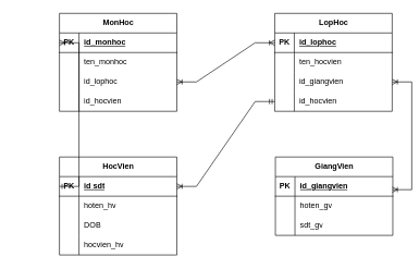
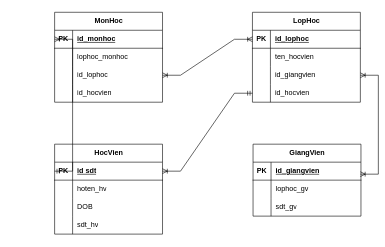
- <mxCell id="8" value="ten_monhoc" style="shape=partialRectangle;connectable=0;fillColor=none;top=0;left=0;bottom=0;right=0;align=left;spacingLeft=6;overflow=hidden;whiteSpace=wrap;html=1;" parent="6" vertex="1"><mxGeometry x="30" width="150" height="30" as="geometry"><mxRectangle width="150" height="30" as="alternateBounds" /></mxGeometry></mxCell>
+ <mxCell id="8" value="lophoc_monhoc" style="shape=partialRectangle;connectable=0;fillColor=none;top=0;left=0;bottom=0;right=0;align=left;spacingLeft=6;overflow=hidden;whiteSpace=wrap;html=1;" parent="6" vertex="1"><mxGeometry x="30" width="150" height="30" as="geometry"><mxRectangle width="150" height="30" as="alternateBounds" /></mxGeometry></mxCell>
- <mxCell id="34" value="hoten_gv" style="shape=partialRectangle;connectable=0;fillColor=none;top=0;left=0;bottom=0;right=0;align=left;spacingLeft=6;overflow=hidden;whiteSpace=wrap;html=1;" parent="32" vertex="1"><mxGeometry x="30" width="150" height="30" as="geometry"><mxRectangle width="150" height="30" as="alternateBounds" /></mxGeometry></mxCell>
+ <mxCell id="34" value="lophoc_gv" style="shape=partialRectangle;connectable=0;fillColor=none;top=0;left=0;bottom=0;right=0;align=left;spacingLeft=6;overflow=hidden;whiteSpace=wrap;html=1;" parent="32" vertex="1"><mxGeometry x="30" width="150" height="30" as="geometry"><mxRectangle width="150" height="30" as="alternateBounds" /></mxGeometry></mxCell>
- <mxCell id="50" value="hocvien_hv" style="shape=partialRectangle;connectable=0;fillColor=none;top=0;left=0;bottom=0;right=0;align=left;spacingLeft=6;overflow=hidden;whiteSpace=wrap;html=1;" parent="48" vertex="1"><mxGeometry x="30" width="150" height="30" as="geometry"><mxRectangle width="150" height="30" as="alternateBounds" /></mxGeometry></mxCell>
+ <mxCell id="50" value="sdt_hv" style="shape=partialRectangle;connectable=0;fillColor=none;top=0;left=0;bottom=0;right=0;align=left;spacingLeft=6;overflow=hidden;whiteSpace=wrap;html=1;" parent="48" vertex="1"><mxGeometry x="30" width="150" height="30" as="geometry"><mxRectangle width="150" height="30" as="alternateBounds" /></mxGeometry></mxCell>
